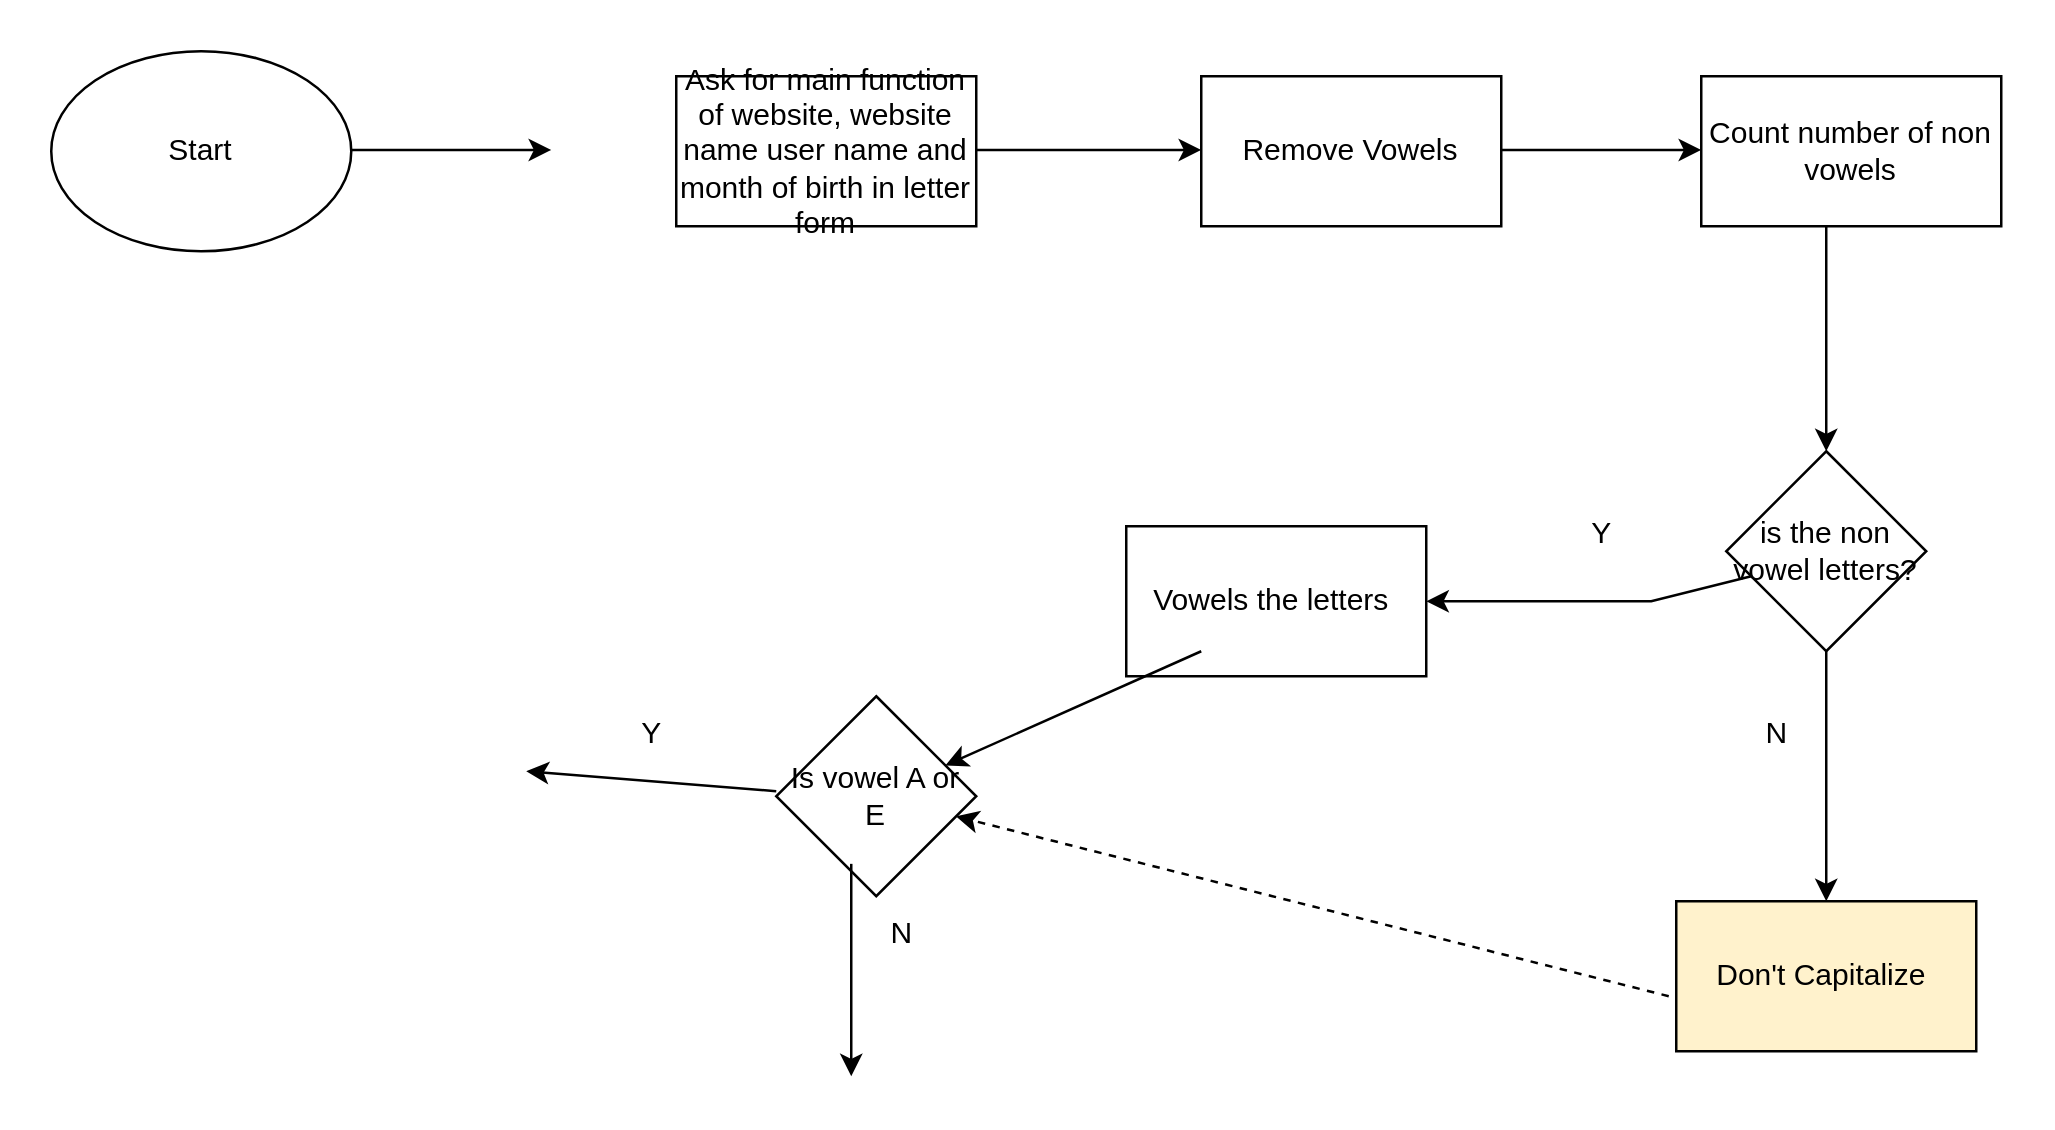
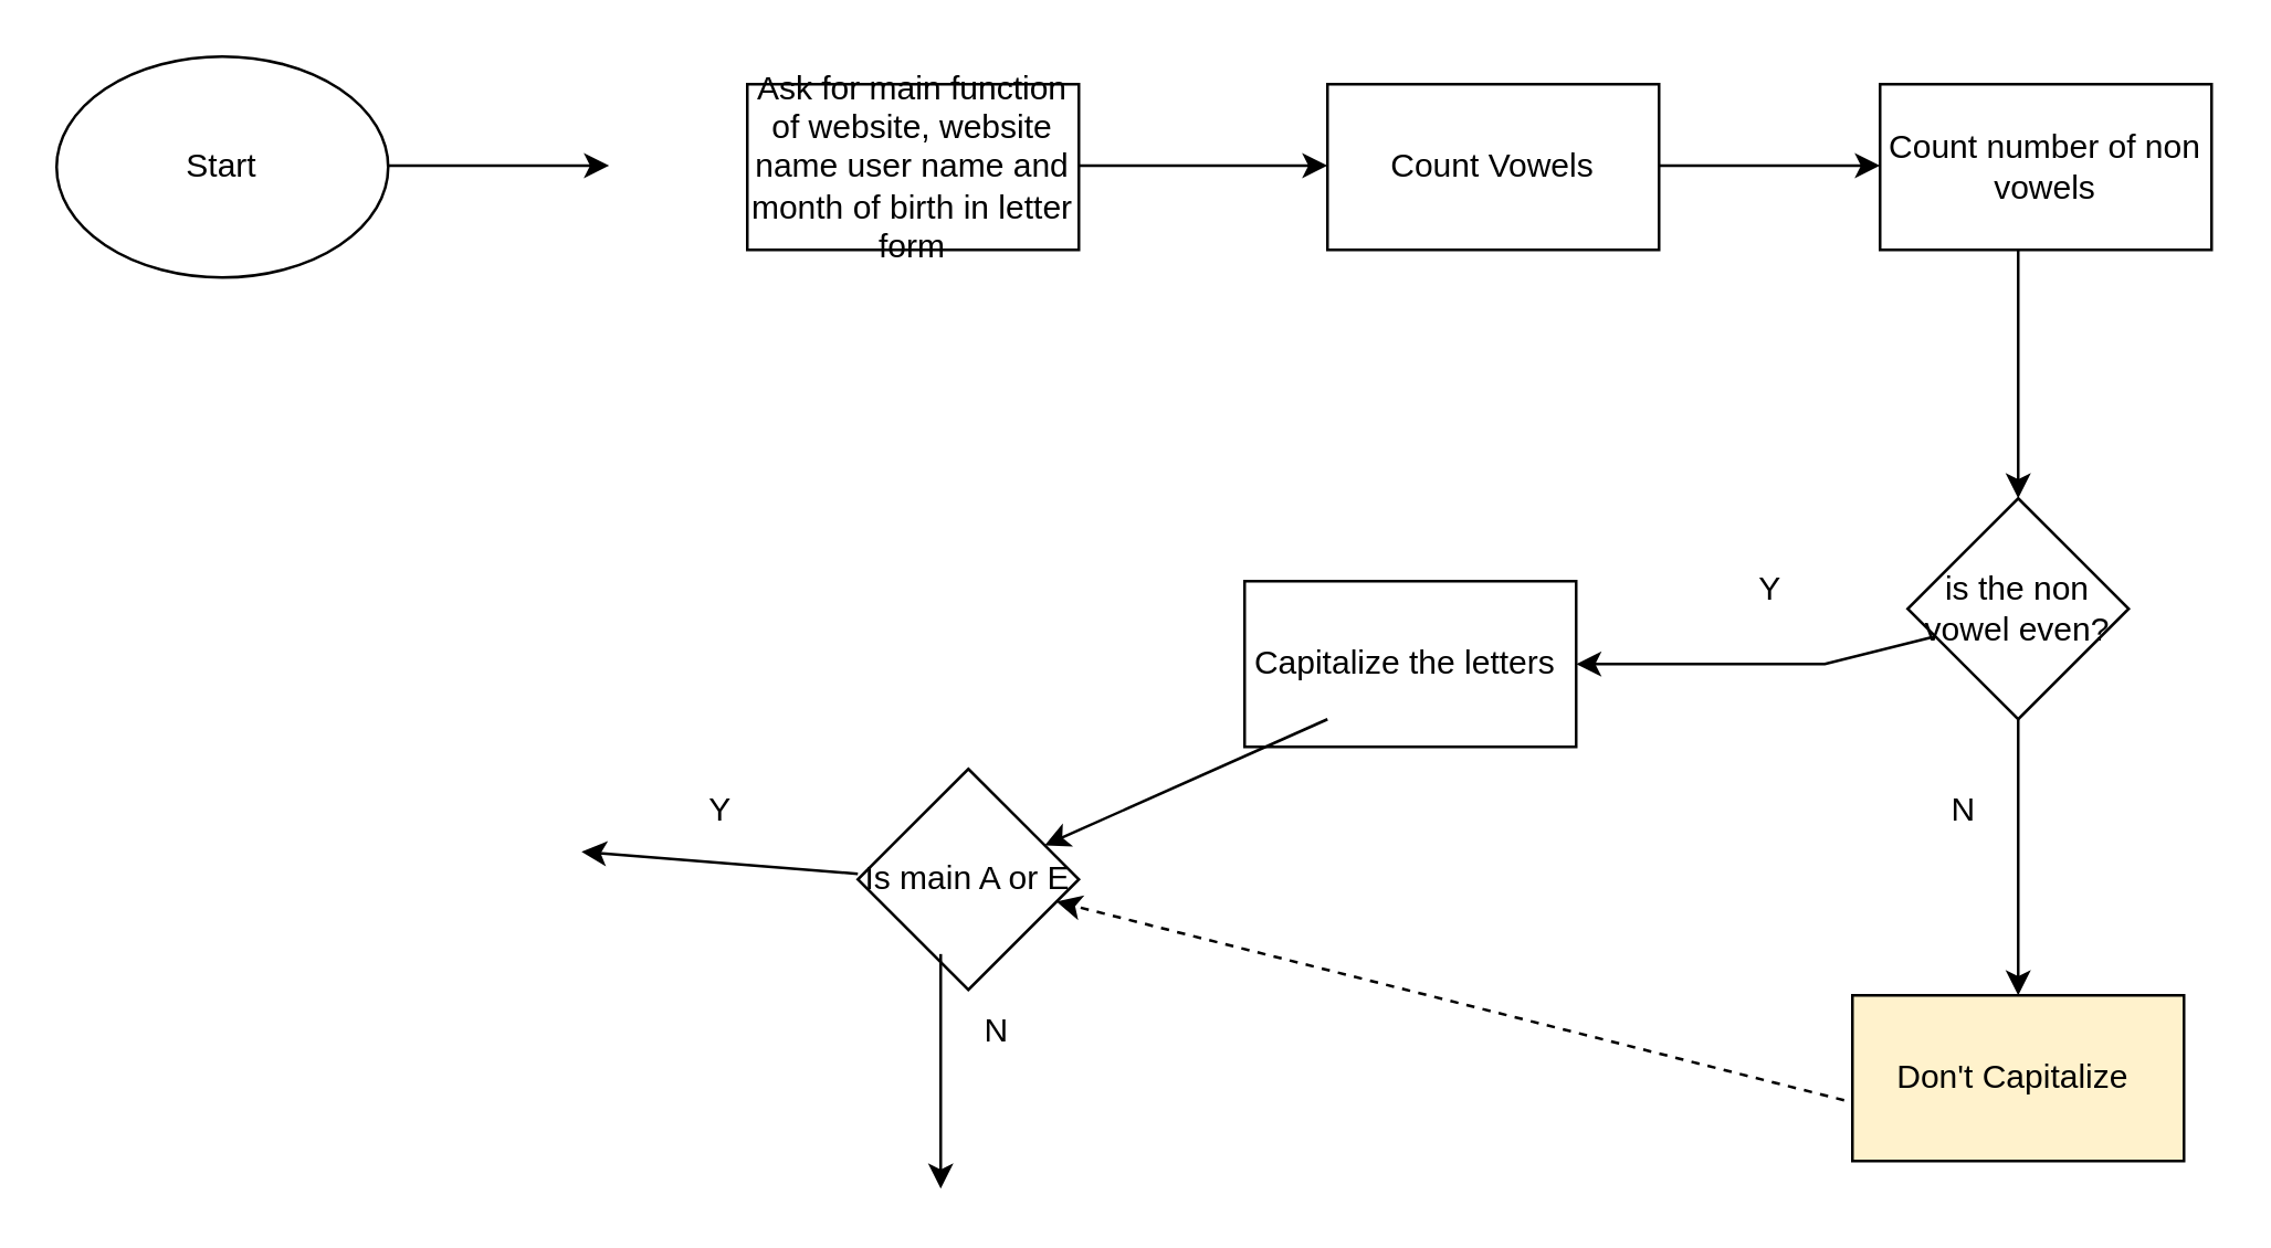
- <mxCell id="4" value="Remove Vowels" style="rounded=0;whiteSpace=wrap;html=1;" vertex="1" parent="1"><mxGeometry x="480" y="30" width="120" height="60" as="geometry" /></mxCell>
+ <mxCell id="4" value="Count Vowels" style="rounded=0;whiteSpace=wrap;html=1;" vertex="1" parent="1"><mxGeometry x="480" y="30" width="120" height="60" as="geometry" /></mxCell>
- <mxCell id="10" value="is the non vowel letters?" style="rhombus;whiteSpace=wrap;html=1;" vertex="1" parent="1"><mxGeometry x="690" y="180" width="80" height="80" as="geometry" /></mxCell>
+ <mxCell id="10" value="is the non vowel even?" style="rhombus;whiteSpace=wrap;html=1;" vertex="1" parent="1"><mxGeometry x="690" y="180" width="80" height="80" as="geometry" /></mxCell>
- <mxCell id="12" value="Vowels the letters&amp;nbsp;" style="rounded=0;whiteSpace=wrap;html=1;" vertex="1" parent="1"><mxGeometry x="450" y="210" width="120" height="60" as="geometry" /></mxCell>
+ <mxCell id="12" value="Capitalize the letters&amp;nbsp;" style="rounded=0;whiteSpace=wrap;html=1;" vertex="1" parent="1"><mxGeometry x="450" y="210" width="120" height="60" as="geometry" /></mxCell>
- <mxCell id="17" value="Is vowel A or E" style="rhombus;whiteSpace=wrap;html=1;" vertex="1" parent="1"><mxGeometry x="310" y="278" width="80" height="80" as="geometry" /></mxCell>
+ <mxCell id="17" value="Is main A or E" style="rhombus;whiteSpace=wrap;html=1;" vertex="1" parent="1"><mxGeometry x="310" y="278" width="80" height="80" as="geometry" /></mxCell>
